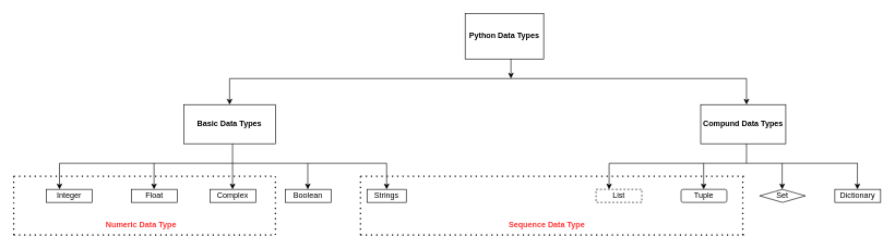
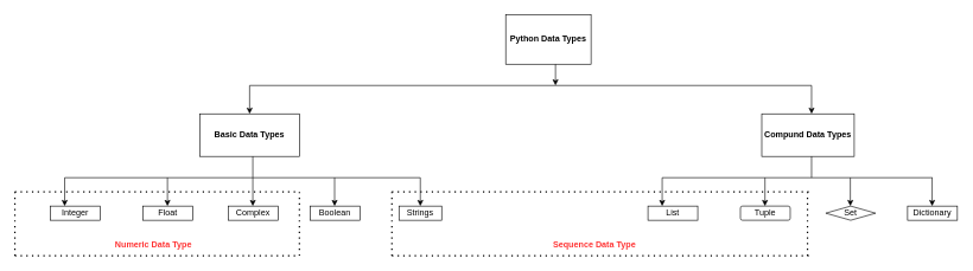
- <mxCell id="13" value="List" style="rounded=0;whiteSpace=wrap;html=1;dashed=1;" vertex="1" parent="11"><mxGeometry y="40" width="70" height="20" as="geometry" /></mxCell>
+ <mxCell id="13" value="List" style="rounded=0;whiteSpace=wrap;html=1;" vertex="1" parent="11"><mxGeometry y="40" width="70" height="20" as="geometry" /></mxCell>
